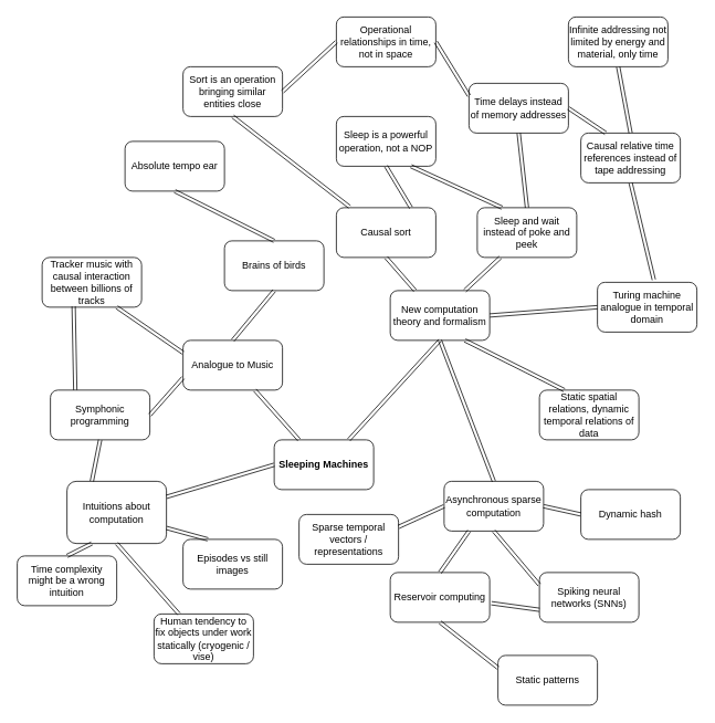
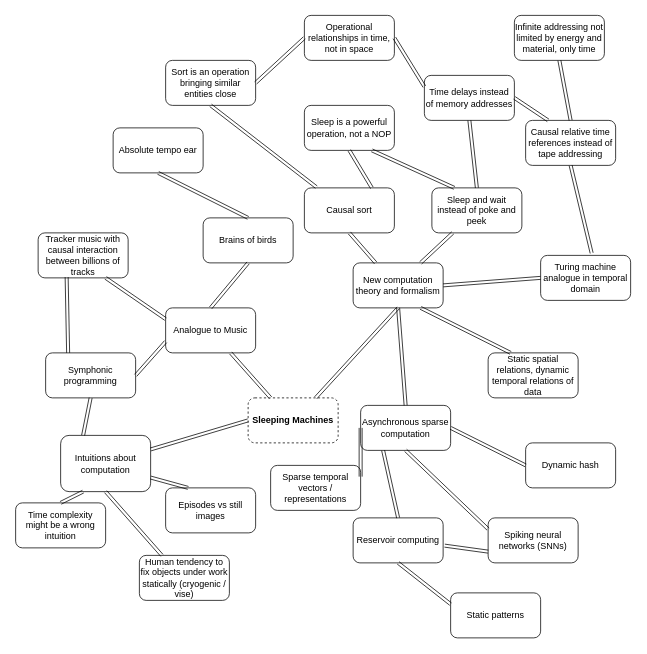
- <mxCell id="2" value="&lt;b&gt;Sleeping Machines&lt;/b&gt;" style="rounded=1;whiteSpace=wrap;html=1;" vertex="1" parent="1"><mxGeometry x="330" y="530" width="120" height="60" as="geometry" /></mxCell>
+ <mxCell id="2" value="&lt;b&gt;Sleeping Machines&lt;/b&gt;" style="rounded=1;whiteSpace=wrap;html=1;dashed=1;" vertex="1" parent="1"><mxGeometry x="330" y="530" width="120" height="60" as="geometry" /></mxCell>
- <mxCell id="10" value="Asynchronous sparse computation" style="rounded=1;whiteSpace=wrap;html=1;" vertex="1" parent="1"><mxGeometry x="535" y="580" width="120" height="60" as="geometry" /></mxCell>
+ <mxCell id="10" value="Asynchronous sparse computation" style="rounded=1;whiteSpace=wrap;html=1;" vertex="1" parent="1"><mxGeometry x="480" y="540" width="120" height="60" as="geometry" /></mxCell>
